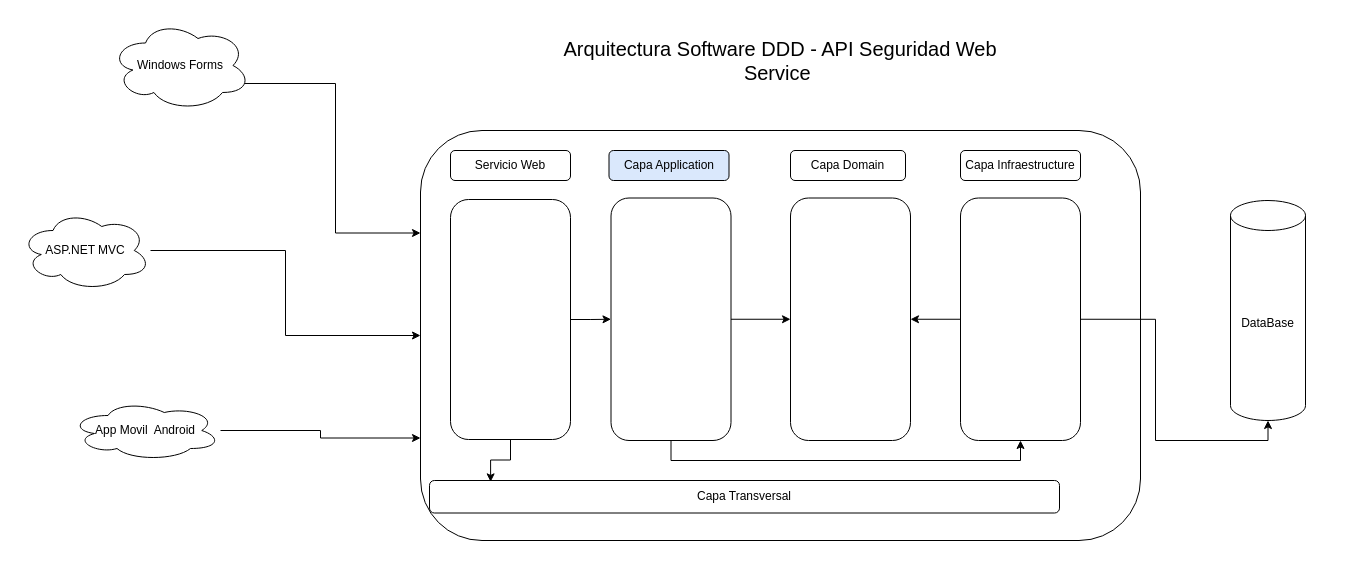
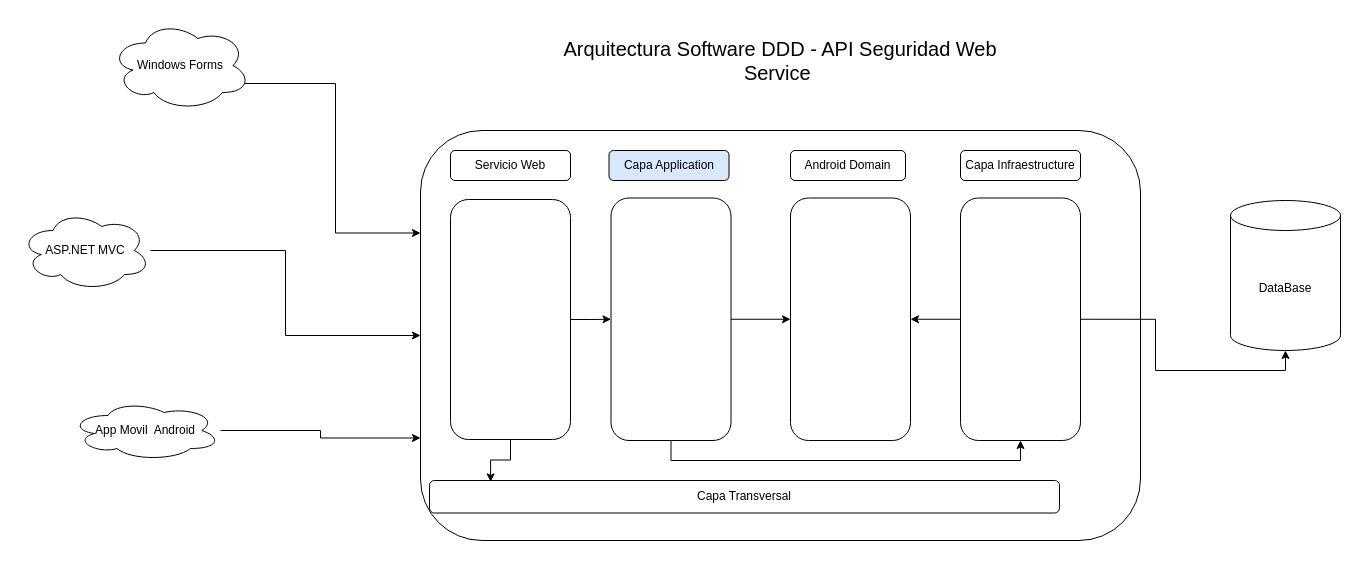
- <mxCell id="23" value="Capa Domain" style="rounded=1;whiteSpace=wrap;html=1;fontSize=12;" vertex="1" parent="1"><mxGeometry x="790" y="150" width="115" height="30" as="geometry" /></mxCell>
+ <mxCell id="23" value="Android Domain" style="rounded=1;whiteSpace=wrap;html=1;fontSize=12;" vertex="1" parent="1"><mxGeometry x="790" y="150" width="115" height="30" as="geometry" /></mxCell>
- <mxCell id="25" value="DataBase" style="shape=cylinder3;whiteSpace=wrap;html=1;boundedLbl=1;backgroundOutline=1;size=15;fontSize=12;" vertex="1" parent="1"><mxGeometry x="1230" y="200" width="75" height="220" as="geometry" /></mxCell>
+ <mxCell id="25" value="DataBase" style="shape=cylinder3;whiteSpace=wrap;html=1;boundedLbl=1;backgroundOutline=1;size=15;fontSize=12;" vertex="1" parent="1"><mxGeometry x="1230" y="200" width="110" height="150" as="geometry" /></mxCell>
